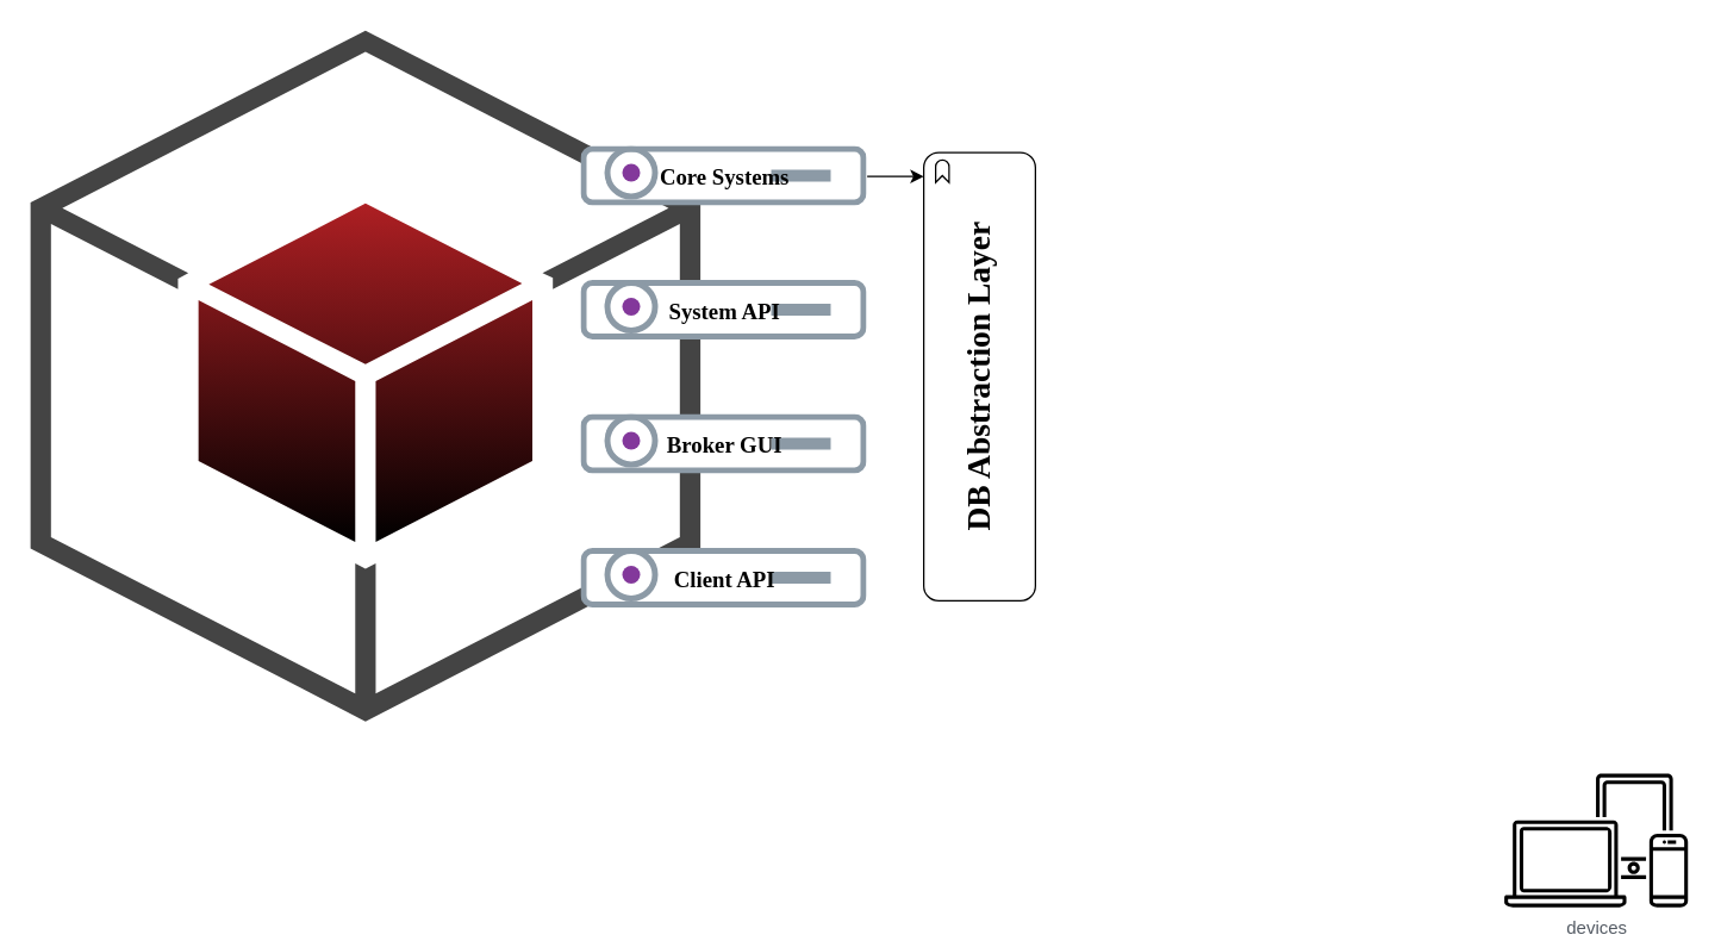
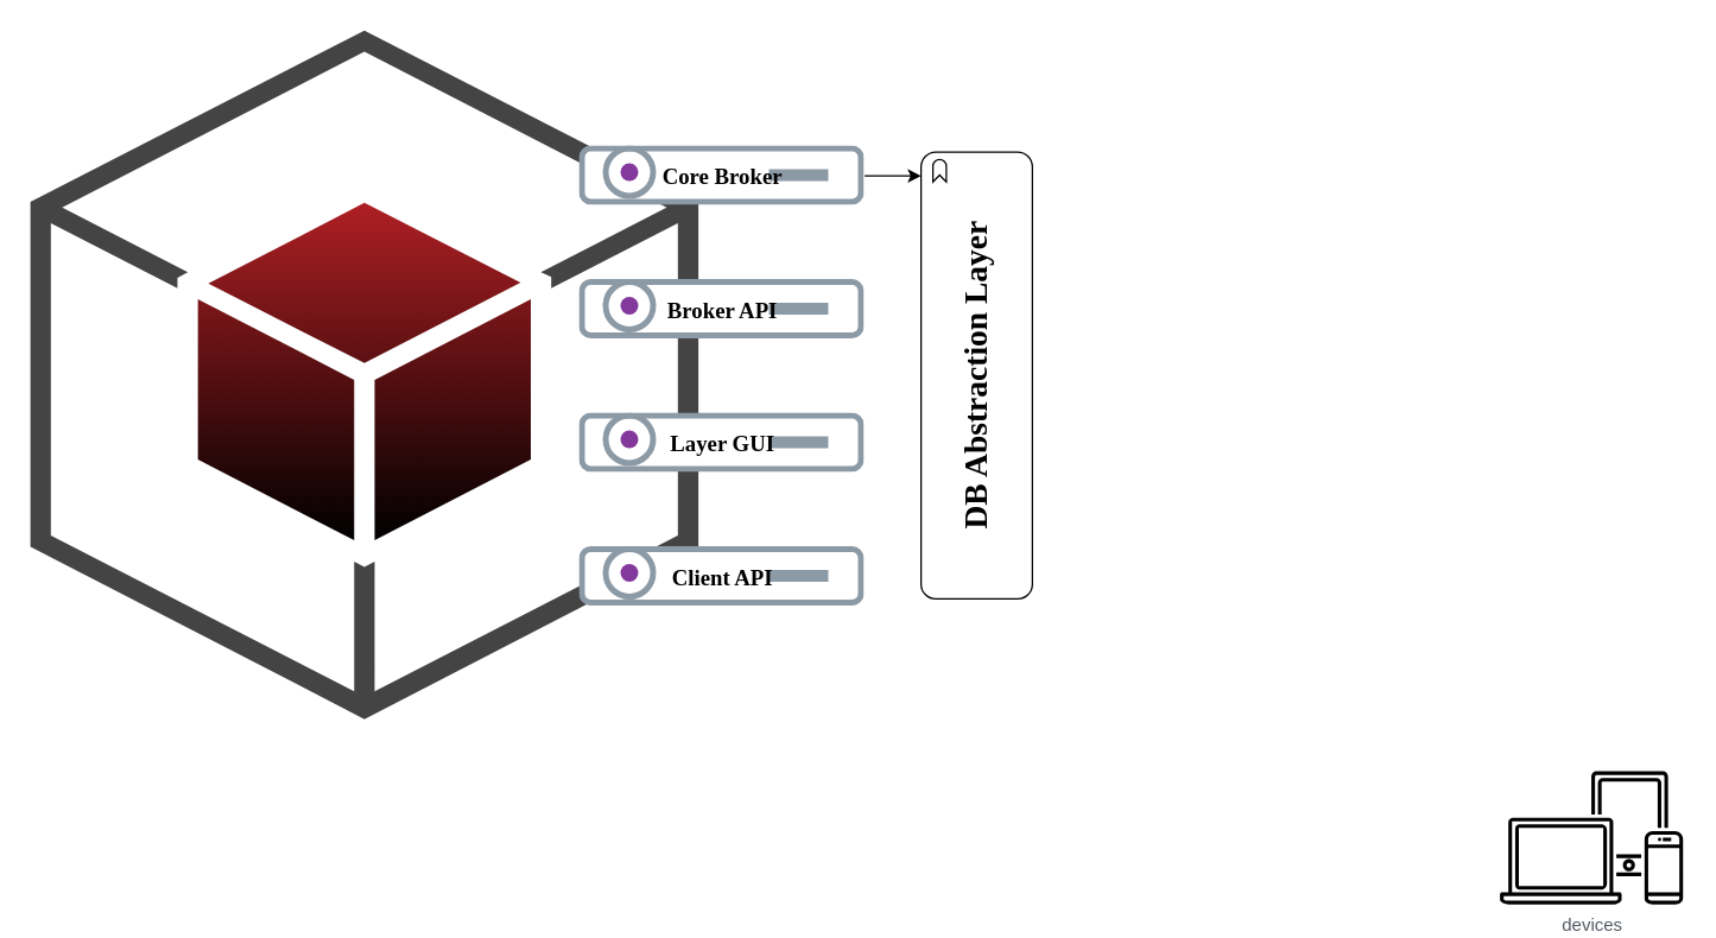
- <mxCell id="5" value="Core Systems" style="image;aspect=fixed;perimeter=ellipsePerimeter;align=center;fontSize=15;verticalAlign=middle;fontColor=#000000;shadow=0;dashed=0;image=img/lib/cumulus/netq_server.svg;strokeColor=#000000;fontFamily=Times New Roman;fontStyle=1;horizontal=1;labelPosition=center;verticalLabelPosition=middle;labelBorderColor=none;labelBackgroundColor=none;html=1;" parent="1" vertex="1"><mxGeometry x="390" y="98" width="192" height="40" as="geometry" /></mxCell>
+ <mxCell id="5" value="Core Broker" style="image;aspect=fixed;perimeter=ellipsePerimeter;align=center;fontSize=15;verticalAlign=middle;fontColor=#000000;shadow=0;dashed=0;image=img/lib/cumulus/netq_server.svg;strokeColor=#000000;fontFamily=Times New Roman;fontStyle=1;horizontal=1;labelPosition=center;verticalLabelPosition=middle;labelBorderColor=none;labelBackgroundColor=none;html=1;" parent="1" vertex="1"><mxGeometry x="390" y="98" width="192" height="40" as="geometry" /></mxCell>
- <mxCell id="6" value="System API" style="image;aspect=fixed;perimeter=ellipsePerimeter;html=1;align=center;fontSize=15;verticalAlign=middle;fontColor=#000000;shadow=0;dashed=0;image=img/lib/cumulus/netq_server.svg;strokeColor=#000000;fontFamily=Times New Roman;fontStyle=1;horizontal=1;labelPosition=center;verticalLabelPosition=middle;labelBackgroundColor=none;" parent="1" vertex="1"><mxGeometry x="390" y="188" width="192" height="40" as="geometry" /></mxCell>
+ <mxCell id="6" value="Broker API" style="image;aspect=fixed;perimeter=ellipsePerimeter;html=1;align=center;fontSize=15;verticalAlign=middle;fontColor=#000000;shadow=0;dashed=0;image=img/lib/cumulus/netq_server.svg;strokeColor=#000000;fontFamily=Times New Roman;fontStyle=1;horizontal=1;labelPosition=center;verticalLabelPosition=middle;labelBackgroundColor=none;" parent="1" vertex="1"><mxGeometry x="390" y="188" width="192" height="40" as="geometry" /></mxCell>
- <mxCell id="7" value="Broker GUI" style="image;aspect=fixed;perimeter=ellipsePerimeter;html=1;align=center;fontSize=15;verticalAlign=middle;fontColor=#000000;shadow=0;dashed=0;image=img/lib/cumulus/netq_server.svg;strokeColor=#000000;fontFamily=Times New Roman;fontStyle=1;horizontal=1;labelPosition=center;verticalLabelPosition=middle;labelBackgroundColor=none;" parent="1" vertex="1"><mxGeometry x="390" y="278" width="192" height="40" as="geometry" /></mxCell>
+ <mxCell id="7" value="Layer GUI" style="image;aspect=fixed;perimeter=ellipsePerimeter;html=1;align=center;fontSize=15;verticalAlign=middle;fontColor=#000000;shadow=0;dashed=0;image=img/lib/cumulus/netq_server.svg;strokeColor=#000000;fontFamily=Times New Roman;fontStyle=1;horizontal=1;labelPosition=center;verticalLabelPosition=middle;labelBackgroundColor=none;" parent="1" vertex="1"><mxGeometry x="390" y="278" width="192" height="40" as="geometry" /></mxCell>
